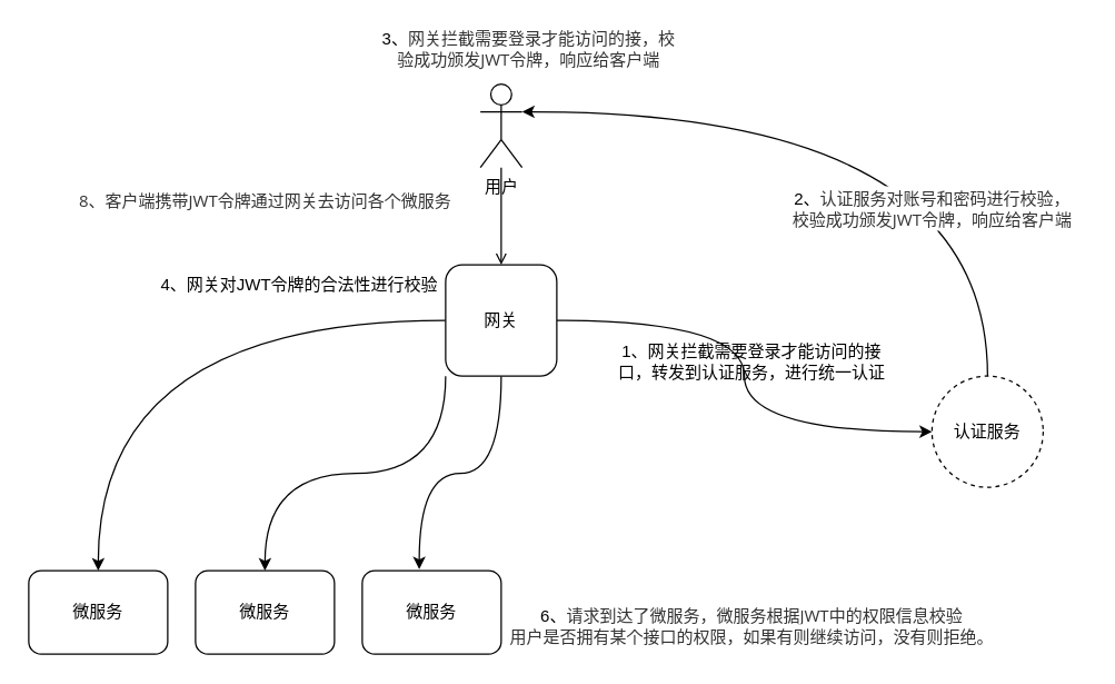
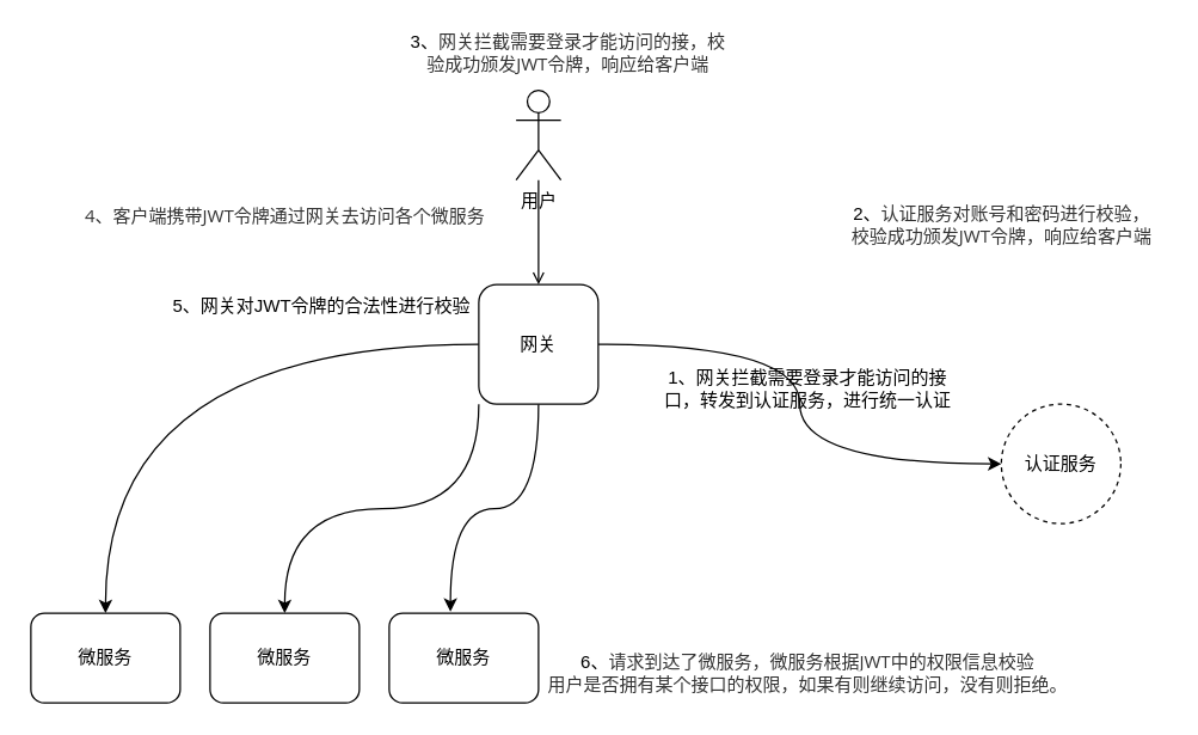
- <mxCell id="7" style="edgeStyle=orthogonalEdgeStyle;rounded=0;orthogonalLoop=1;jettySize=auto;html=1;exitX=0.5;exitY=0;exitDx=0;exitDy=0;entryX=1;entryY=0.333;entryDx=0;entryDy=0;entryPerimeter=0;curved=1;" edge="1" parent="1" source="8" target="10"><mxGeometry relative="1" as="geometry" /></mxCell>
- <mxCell id="17" value="&lt;div style=&quot;orphans: 4; text-align: left;&quot;&gt;&lt;font style=&quot;font-size: 12px;&quot;&gt;&lt;font face=&quot;Open Sans, Clear Sans, Helvetica Neue, Helvetica, Arial, Segoe UI Emoji, sans-serif&quot; color=&quot;#333333&quot;&gt;8、&lt;/font&gt;&lt;span style=&quot;background-color: rgb(255, 255, 255); color: rgb(51, 51, 51); font-family: &amp;quot;Open Sans&amp;quot;, &amp;quot;Clear Sans&amp;quot;, &amp;quot;Helvetica Neue&amp;quot;, Helvetica, Arial, &amp;quot;Segoe UI Emoji&amp;quot;, sans-serif;&quot;&gt;客户端携带JWT令牌通过网关去访问各个微服务&lt;/span&gt;&lt;/font&gt;&lt;/div&gt;" style="text;html=1;align=center;verticalAlign=middle;resizable=0;points=[];autosize=1;strokeColor=none;fillColor=none;" vertex="1" parent="1"><mxGeometry x="45" y="130" width="290" height="30" as="geometry" /></mxCell>
+ <mxCell id="17" value="&lt;div style=&quot;orphans: 4; text-align: left;&quot;&gt;&lt;font style=&quot;font-size: 12px;&quot;&gt;&lt;font face=&quot;Open Sans, Clear Sans, Helvetica Neue, Helvetica, Arial, Segoe UI Emoji, sans-serif&quot; color=&quot;#333333&quot;&gt;4、&lt;/font&gt;&lt;span style=&quot;background-color: rgb(255, 255, 255); color: rgb(51, 51, 51); font-family: &amp;quot;Open Sans&amp;quot;, &amp;quot;Clear Sans&amp;quot;, &amp;quot;Helvetica Neue&amp;quot;, Helvetica, Arial, &amp;quot;Segoe UI Emoji&amp;quot;, sans-serif;&quot;&gt;客户端携带JWT令牌通过网关去访问各个微服务&lt;/span&gt;&lt;/font&gt;&lt;/div&gt;" style="text;html=1;align=center;verticalAlign=middle;resizable=0;points=[];autosize=1;strokeColor=none;fillColor=none;" vertex="1" parent="1"><mxGeometry x="45" y="130" width="290" height="30" as="geometry" /></mxCell>
- <mxCell id="19" value="4、网关对JWT令牌的合法性进行校验" style="text;html=1;strokeColor=none;fillColor=none;align=center;verticalAlign=middle;whiteSpace=wrap;rounded=0;" vertex="1" parent="1"><mxGeometry x="110" y="190" width="210" height="30" as="geometry" /></mxCell>
+ <mxCell id="19" value="5、网关对JWT令牌的合法性进行校验" style="text;html=1;strokeColor=none;fillColor=none;align=center;verticalAlign=middle;whiteSpace=wrap;rounded=0;" vertex="1" parent="1"><mxGeometry x="110" y="190" width="210" height="30" as="geometry" /></mxCell>
